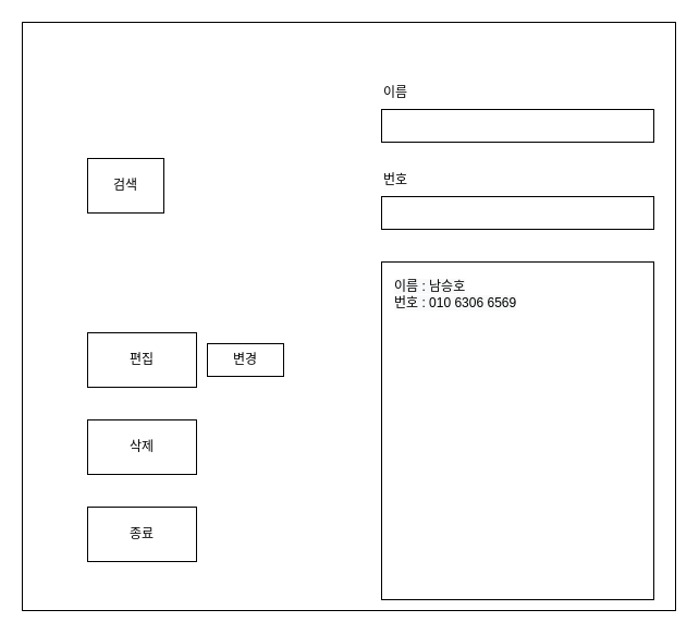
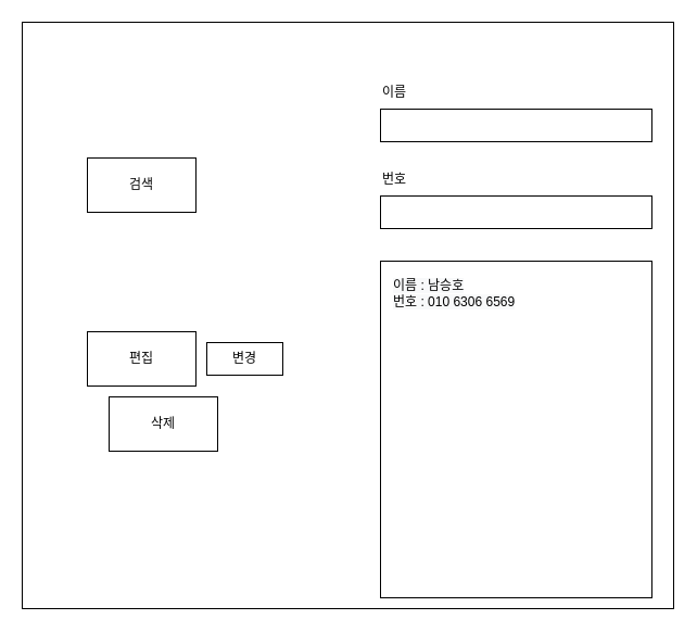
- <mxCell id="9" value="검색" style="rounded=0;whiteSpace=wrap;html=1;align=center;" vertex="1" parent="1"><mxGeometry x="80" y="145" width="70" height="50" as="geometry" /></mxCell>
+ <mxCell id="9" value="검색" style="rounded=0;whiteSpace=wrap;html=1;align=center;" vertex="1" parent="1"><mxGeometry x="80" y="145" width="100" height="50" as="geometry" /></mxCell>
- <mxCell id="11" value="삭제" style="rounded=0;whiteSpace=wrap;html=1;align=center;" vertex="1" parent="1"><mxGeometry x="80" y="385" width="100" height="50" as="geometry" /></mxCell>
+ <mxCell id="11" value="삭제" style="rounded=0;whiteSpace=wrap;html=1;align=center;" vertex="1" parent="1"><mxGeometry x="100" y="365" width="100" height="50" as="geometry" /></mxCell>
- <mxCell id="12" value="종료" style="rounded=0;whiteSpace=wrap;html=1;align=center;" vertex="1" parent="1"><mxGeometry x="80" y="465" width="100" height="50" as="geometry" /></mxCell>
